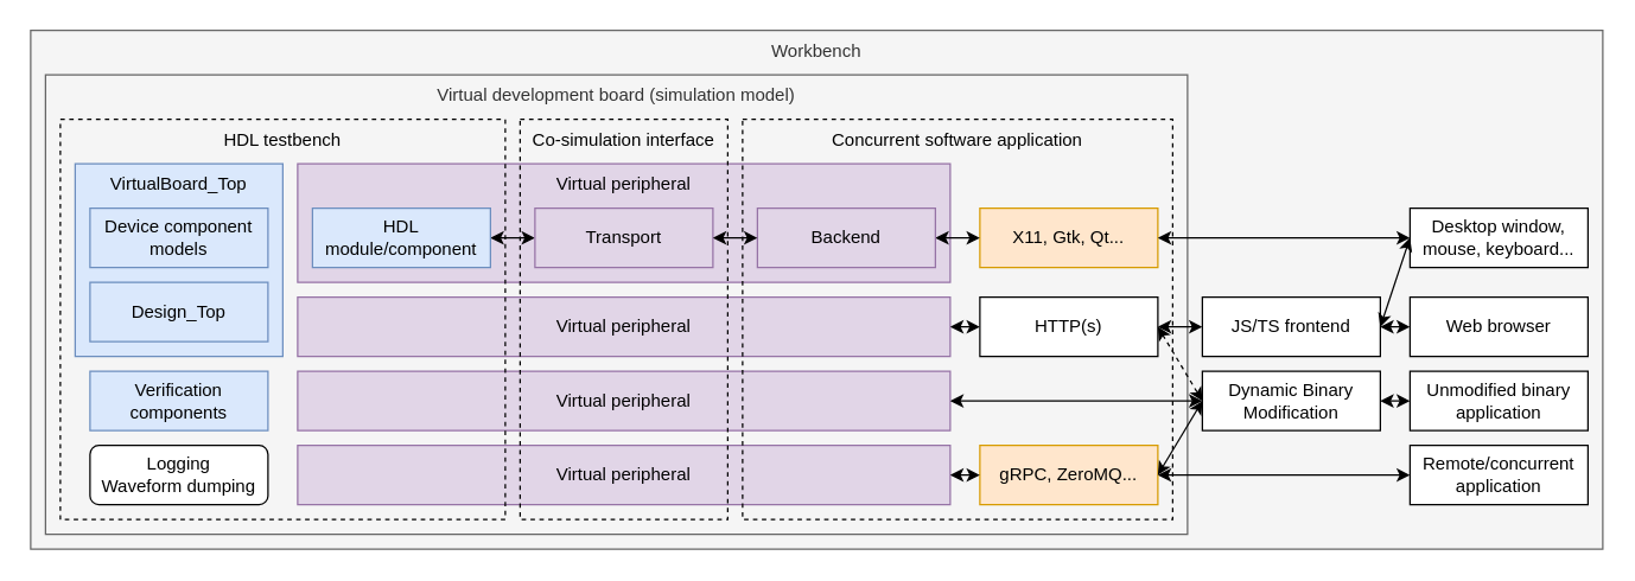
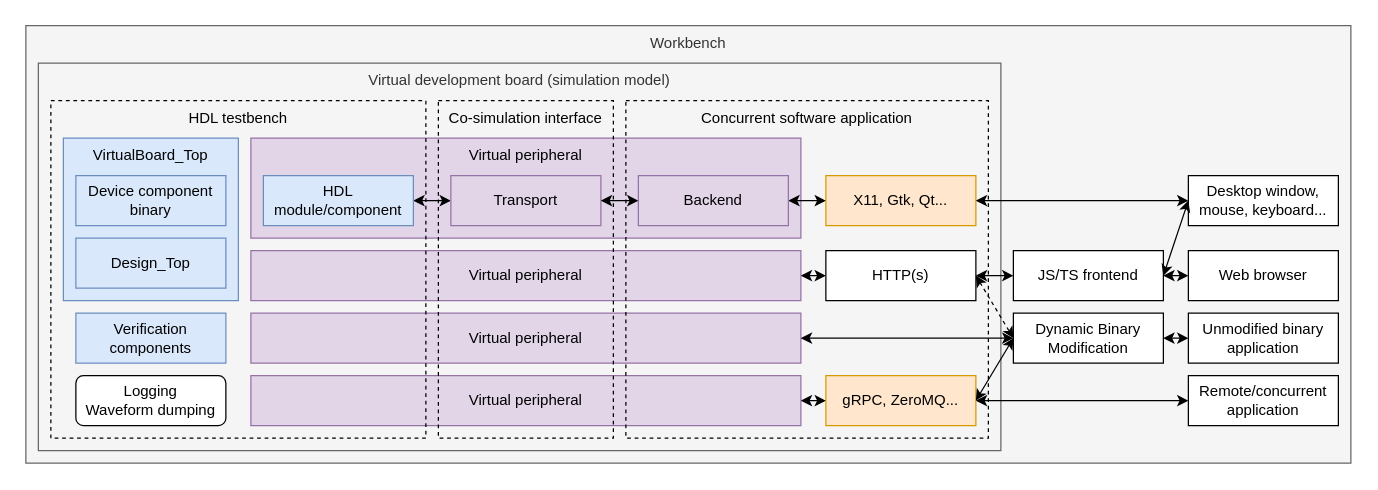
- <mxCell id="39" value="Device component&lt;br&gt;models" style="rounded=0;whiteSpace=wrap;html=1;fillColor=#dae8fc;strokeColor=#6c8ebf;" vertex="1" parent="1"><mxGeometry x="60" y="140" width="120" height="40" as="geometry" /></mxCell>
+ <mxCell id="39" value="Device component&lt;br&gt;binary" style="rounded=0;whiteSpace=wrap;html=1;fillColor=#dae8fc;strokeColor=#6c8ebf;" vertex="1" parent="1"><mxGeometry x="60" y="140" width="120" height="40" as="geometry" /></mxCell>
